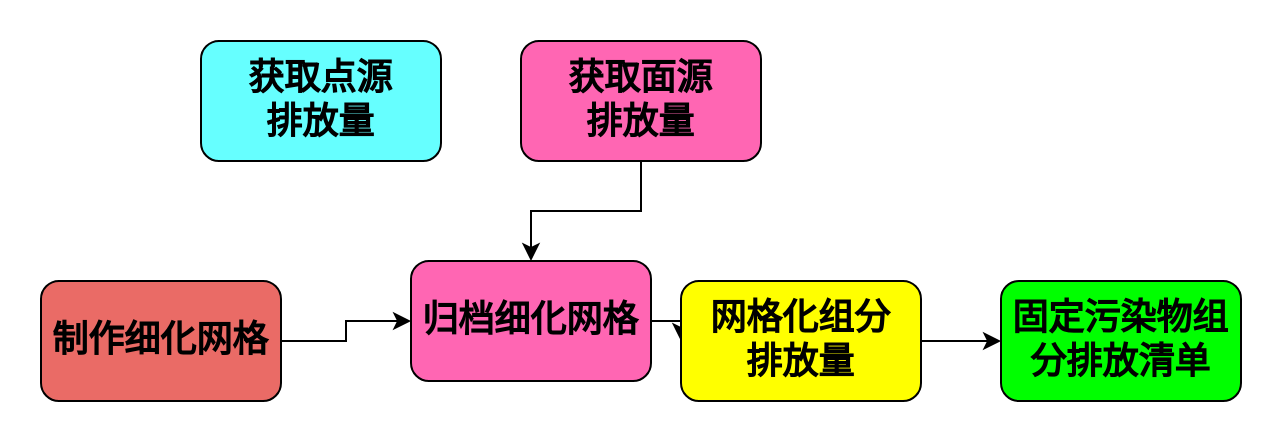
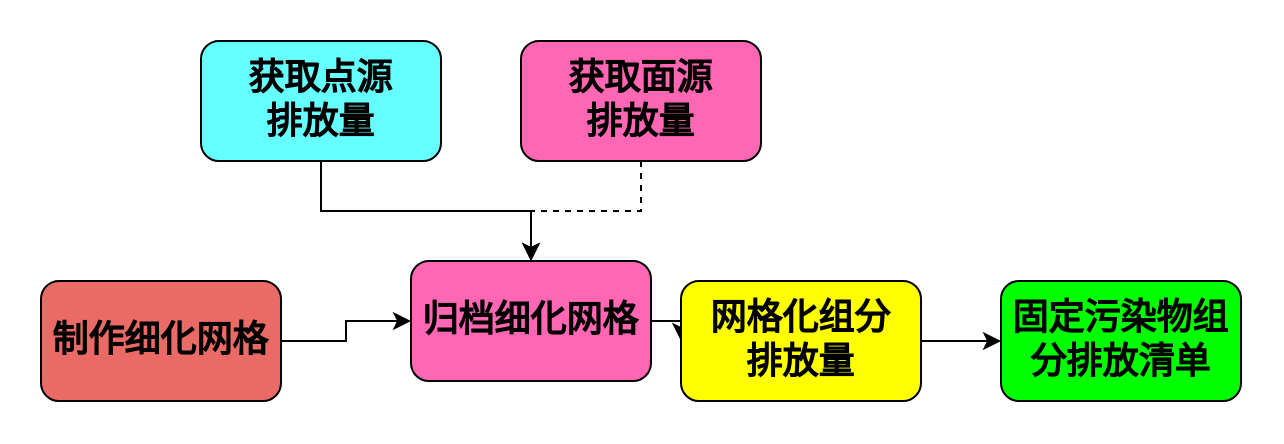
+ <mxCell id="6" style="edgeStyle=orthogonalEdgeStyle;rounded=0;orthogonalLoop=1;jettySize=auto;html=1;exitX=0.5;exitY=1;exitDx=0;exitDy=0;entryX=0.5;entryY=0;entryDx=0;entryDy=0;" edge="1" parent="1" source="7" target="5"><mxGeometry relative="1" as="geometry" /></mxCell>
- <mxCell id="11" style="edgeStyle=orthogonalEdgeStyle;rounded=0;orthogonalLoop=1;jettySize=auto;html=1;exitX=0.5;exitY=1;exitDx=0;exitDy=0;" edge="1" parent="1" source="12" target="5"><mxGeometry relative="1" as="geometry" /></mxCell>
+ <mxCell id="11" style="edgeStyle=orthogonalEdgeStyle;rounded=0;orthogonalLoop=1;jettySize=auto;html=1;exitX=0.5;exitY=1;exitDx=0;exitDy=0;dashed=1;" edge="1" parent="1" source="12" target="5"><mxGeometry relative="1" as="geometry" /></mxCell>
